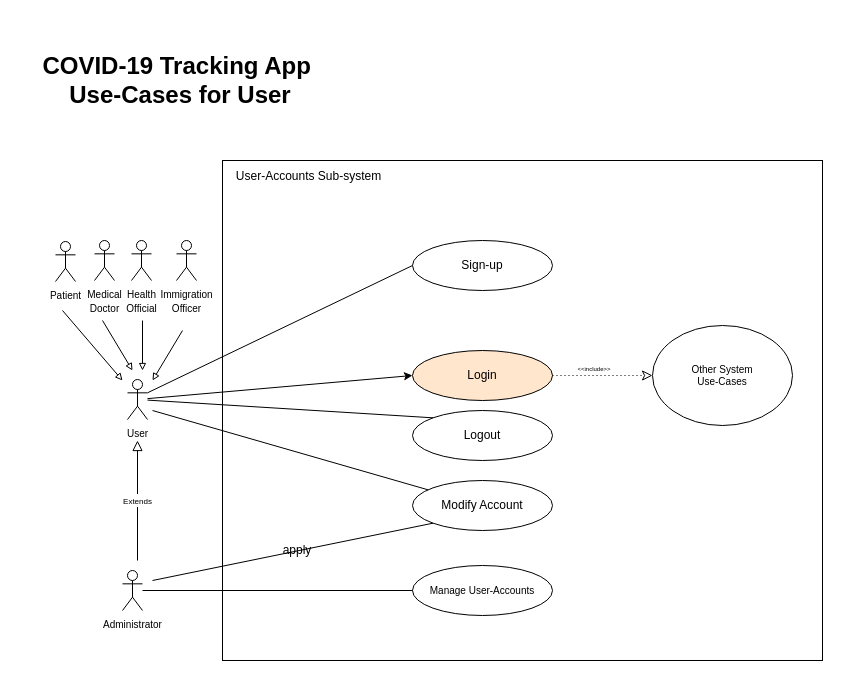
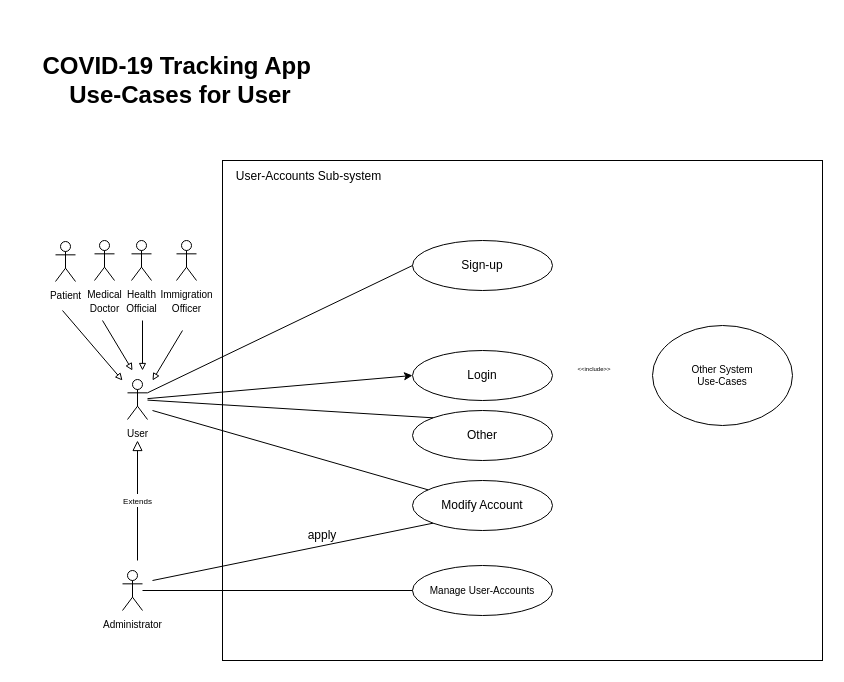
- <mxCell id="8" value="Login" style="ellipse;whiteSpace=wrap;html=1;fillColor=#ffe6cc;" parent="1" vertex="1"><mxGeometry x="412" y="350" width="140" height="50" as="geometry" /></mxCell>
+ <mxCell id="8" value="Login" style="ellipse;whiteSpace=wrap;html=1;" parent="1" vertex="1"><mxGeometry x="412" y="350" width="140" height="50" as="geometry" /></mxCell>
- <mxCell id="26" value="" style="endArrow=classic;dashed=1;html=1;dashPattern=1 3;strokeWidth=1;rounded=0;fontSize=8;endSize=8;endFill=0;entryX=0;entryY=0.5;entryDx=0;entryDy=0;exitX=1;exitY=0.5;exitDx=0;exitDy=0;" parent="1" source="8" target="24" edge="1"><mxGeometry width="50" height="50" relative="1" as="geometry"><mxPoint x="571.78" y="340" as="sourcePoint" /><mxPoint x="571.78" y="400" as="targetPoint" /></mxGeometry></mxCell>
- <mxCell id="9" value="Logout" style="ellipse;whiteSpace=wrap;html=1;" parent="1" vertex="1"><mxGeometry x="412" y="410" width="140" height="50" as="geometry" /></mxCell>
+ <mxCell id="9" value="Other" style="ellipse;whiteSpace=wrap;html=1;" parent="1" vertex="1"><mxGeometry x="412" y="410" width="140" height="50" as="geometry" /></mxCell>
- <mxCell id="30" value="apply" style="text;html=1;strokeColor=none;fillColor=none;align=center;verticalAlign=middle;whiteSpace=wrap;rounded=0;" parent="1" vertex="1"><mxGeometry x="267" y="535" width="60" height="30" as="geometry" /></mxCell>
+ <mxCell id="30" value="apply" style="text;html=1;strokeColor=none;fillColor=none;align=center;verticalAlign=middle;whiteSpace=wrap;rounded=0;" parent="1" vertex="1"><mxGeometry x="292" y="520" width="60" height="30" as="geometry" /></mxCell>
